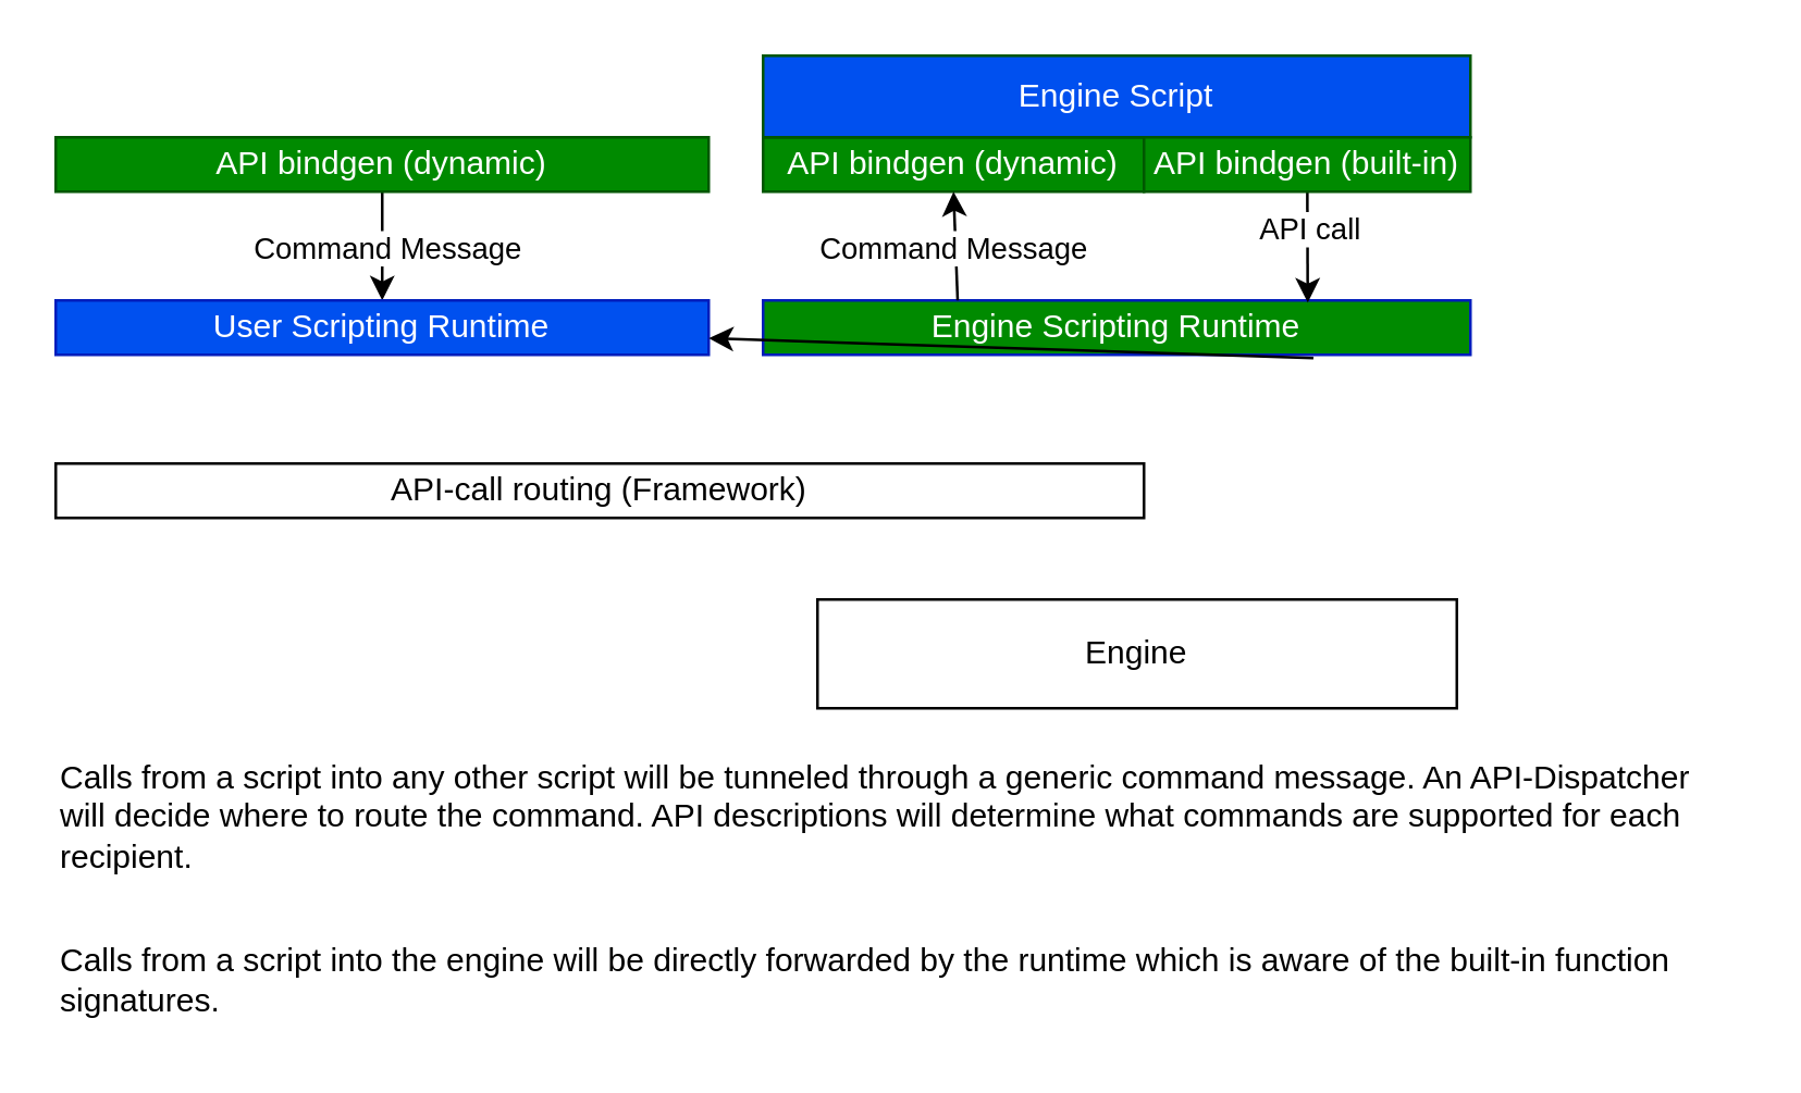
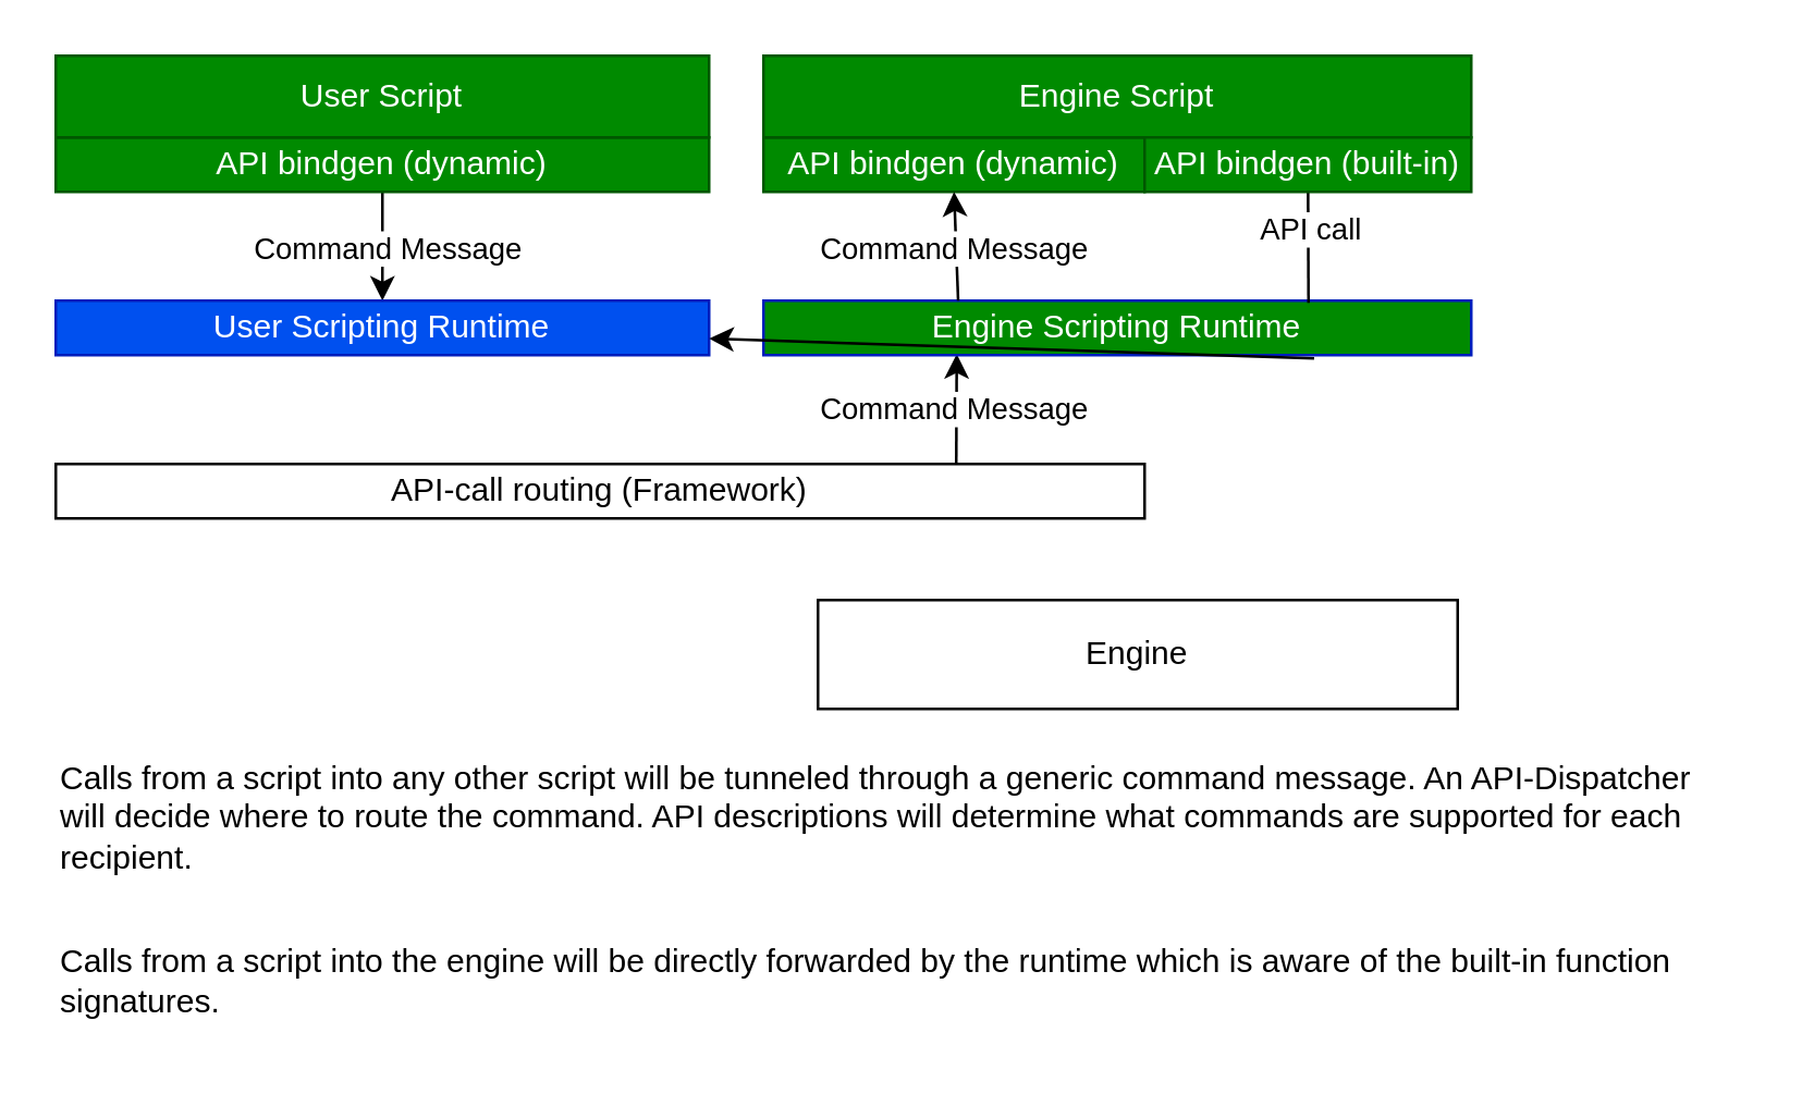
+ <mxCell id="17" value="User Script" style="rounded=0;whiteSpace=wrap;html=1;fillColor=#008a00;fontColor=#ffffff;strokeColor=#005700;" parent="1" vertex="1"><mxGeometry x="20" y="20" width="240" height="30" as="geometry" /></mxCell>
- <mxCell id="18" value="Engine Script" style="rounded=0;whiteSpace=wrap;html=1;fillColor=#0050ef;fontColor=#ffffff;strokeColor=#005700;" parent="1" vertex="1"><mxGeometry x="280" y="20" width="260" height="30" as="geometry" /></mxCell>
+ <mxCell id="18" value="Engine Script" style="rounded=0;whiteSpace=wrap;html=1;fillColor=#008a00;fontColor=#ffffff;strokeColor=#005700;" parent="1" vertex="1"><mxGeometry x="280" y="20" width="260" height="30" as="geometry" /></mxCell>
- <mxCell id="19" style="edgeStyle=none;html=1;entryX=0.77;entryY=0.04;entryDx=0;entryDy=0;entryPerimeter=0;" parent="1" source="21" target="9" edge="1"><mxGeometry relative="1" as="geometry" /></mxCell>
+ <mxCell id="19" style="edgeStyle=none;html=1;entryX=0.77;entryY=0.04;entryDx=0;entryDy=0;entryPerimeter=0;endArrow=none;" parent="1" source="21" target="9" edge="1"><mxGeometry relative="1" as="geometry" /></mxCell>
+ <mxCell id="7" style="edgeStyle=none;html=1;exitX=0.827;exitY=0;exitDx=0;exitDy=0;entryX=0.273;entryY=0.98;entryDx=0;entryDy=0;exitPerimeter=0;entryPerimeter=0;" parent="1" source="6" target="9" edge="1"><mxGeometry relative="1" as="geometry"><mxPoint x="330" y="150" as="targetPoint" /><mxPoint x="330" y="190" as="sourcePoint" /></mxGeometry></mxCell>
+ <mxCell id="8" value="Command Message" style="edgeLabel;html=1;align=center;verticalAlign=middle;resizable=0;points=[];" parent="7" vertex="1" connectable="0"><mxGeometry x="0.357" y="1" relative="1" as="geometry"><mxPoint y="7" as="offset" /></mxGeometry></mxCell>
